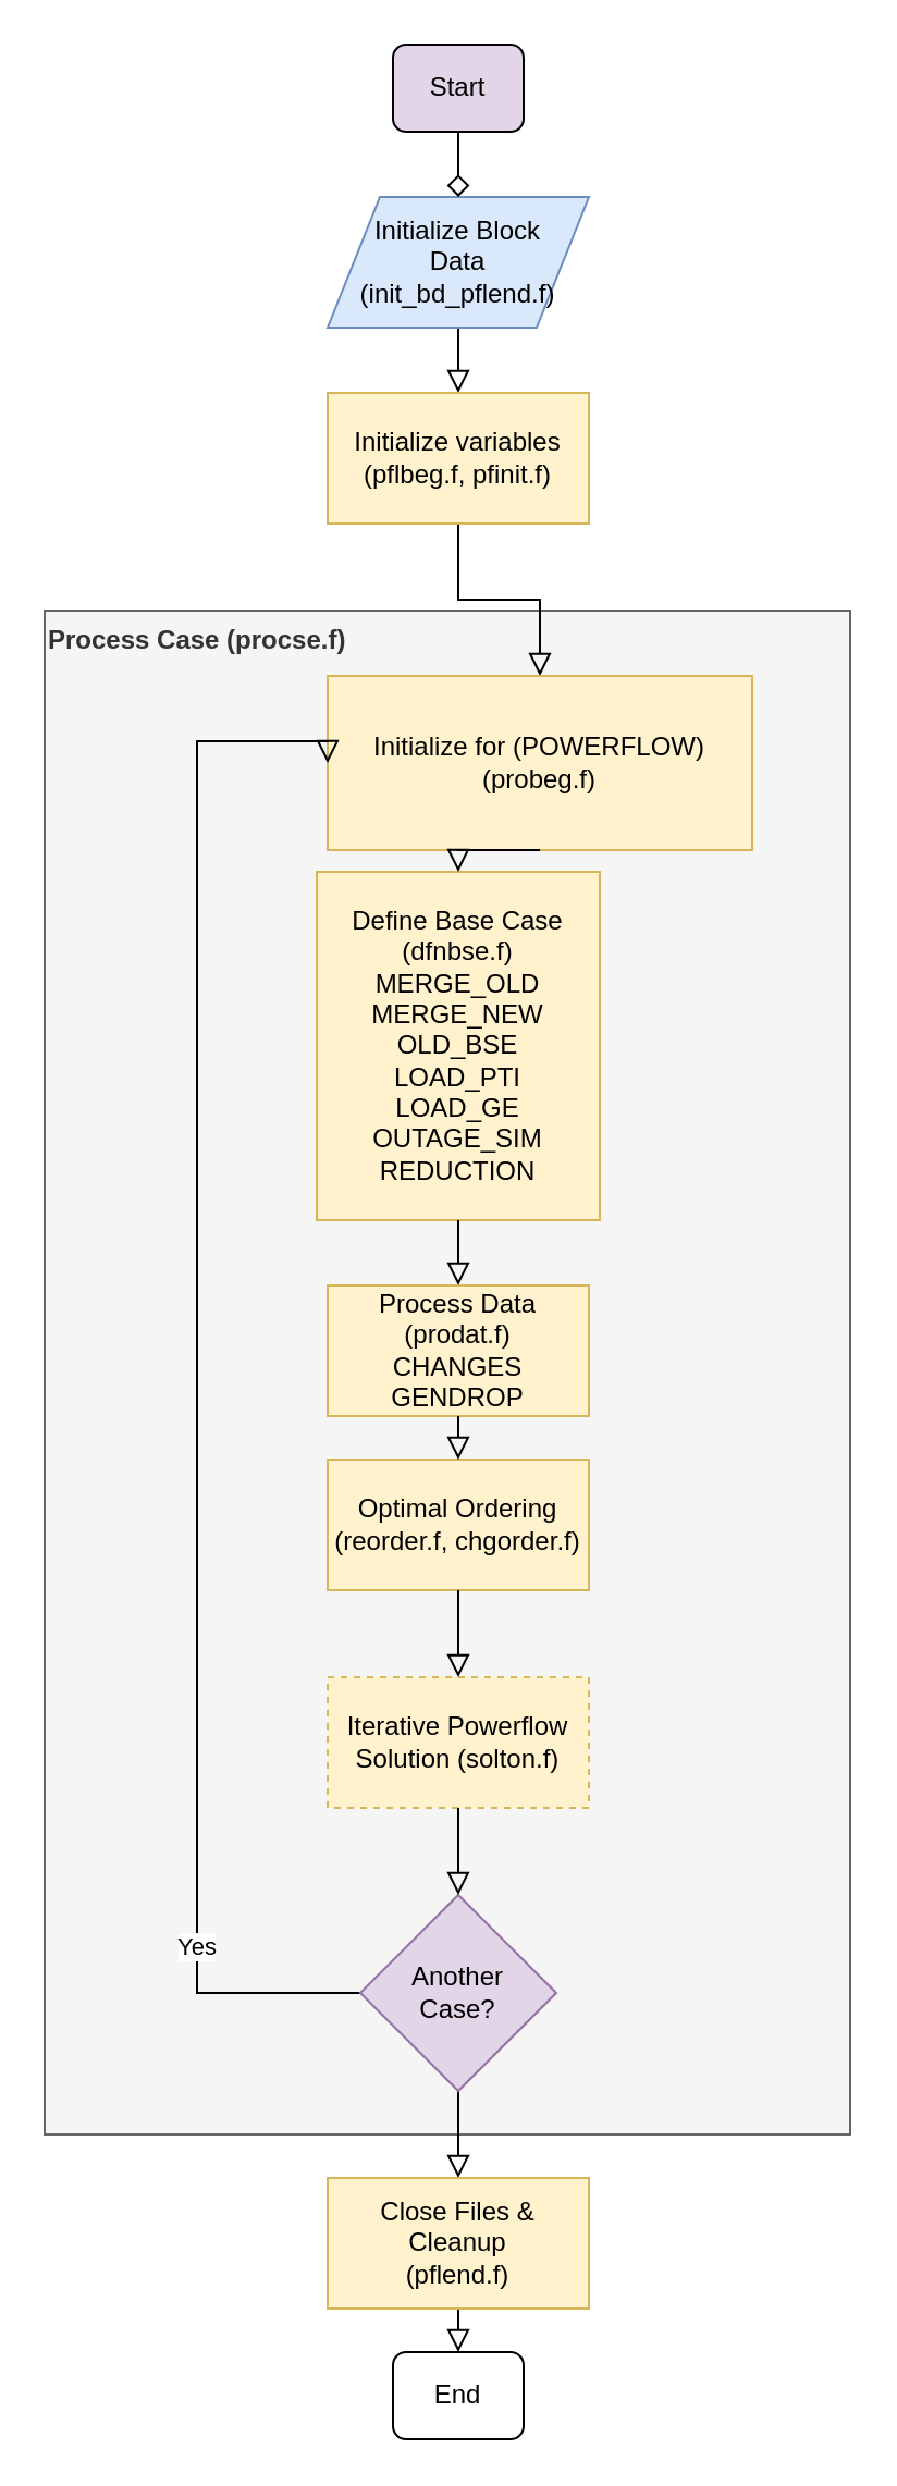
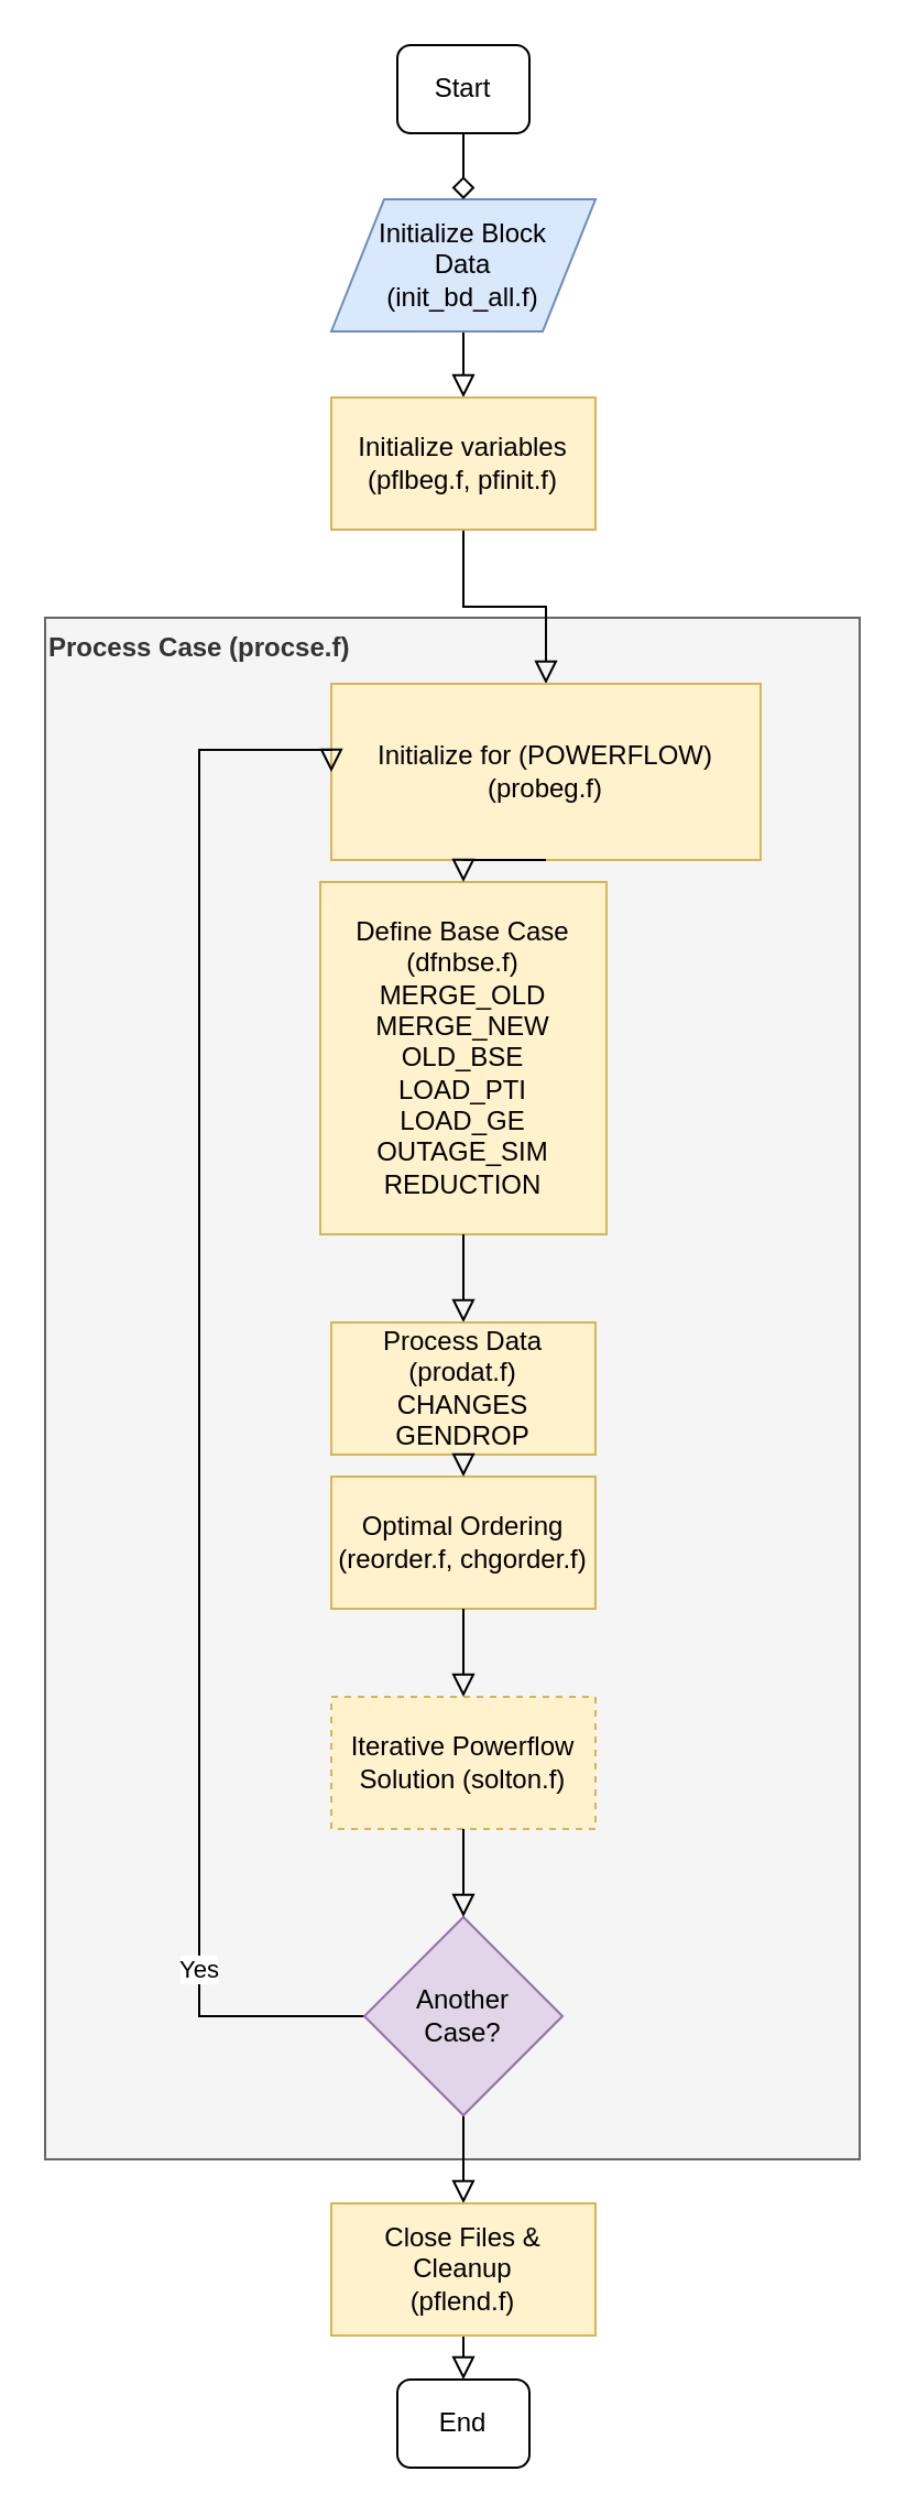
- <mxCell id="4" value="Start" style="rounded=1;whiteSpace=wrap;html=1;fontSize=12;glass=0;strokeWidth=1;shadow=0;fillColor=#e1d5e7;" parent="1" vertex="1"><mxGeometry x="180" y="20" width="60" height="40" as="geometry" /></mxCell>
+ <mxCell id="4" value="Start" style="rounded=1;whiteSpace=wrap;html=1;fontSize=12;glass=0;strokeWidth=1;shadow=0;" parent="1" vertex="1"><mxGeometry x="180" y="20" width="60" height="40" as="geometry" /></mxCell>
- <mxCell id="6" value="Initialize Block &lt;br&gt;Data&lt;br&gt;(init_bd_pflend.f)" style="shape=parallelogram;perimeter=parallelogramPerimeter;whiteSpace=wrap;html=1;fillColor=#dae8fc;strokeColor=#6c8ebf;" parent="1" vertex="1"><mxGeometry x="150" y="90" width="120" height="60" as="geometry" /></mxCell>
+ <mxCell id="6" value="Initialize Block &lt;br&gt;Data&lt;br&gt;(init_bd_all.f)" style="shape=parallelogram;perimeter=parallelogramPerimeter;whiteSpace=wrap;html=1;fillColor=#dae8fc;strokeColor=#6c8ebf;" parent="1" vertex="1"><mxGeometry x="150" y="90" width="120" height="60" as="geometry" /></mxCell>
- <mxCell id="18" value="Process Data&lt;br&gt;(prodat.f)&lt;br&gt;CHANGES&lt;br&gt;GENDROP" style="rounded=0;whiteSpace=wrap;html=1;fillColor=#fff2cc;strokeColor=#d6b656;" vertex="1" parent="1"><mxGeometry x="150" y="590" width="120" height="60" as="geometry" /></mxCell>
+ <mxCell id="18" value="Process Data&lt;br&gt;(prodat.f)&lt;br&gt;CHANGES&lt;br&gt;GENDROP" style="rounded=0;whiteSpace=wrap;html=1;fillColor=#fff2cc;strokeColor=#d6b656;" vertex="1" parent="1"><mxGeometry x="150" y="600" width="120" height="60" as="geometry" /></mxCell>
